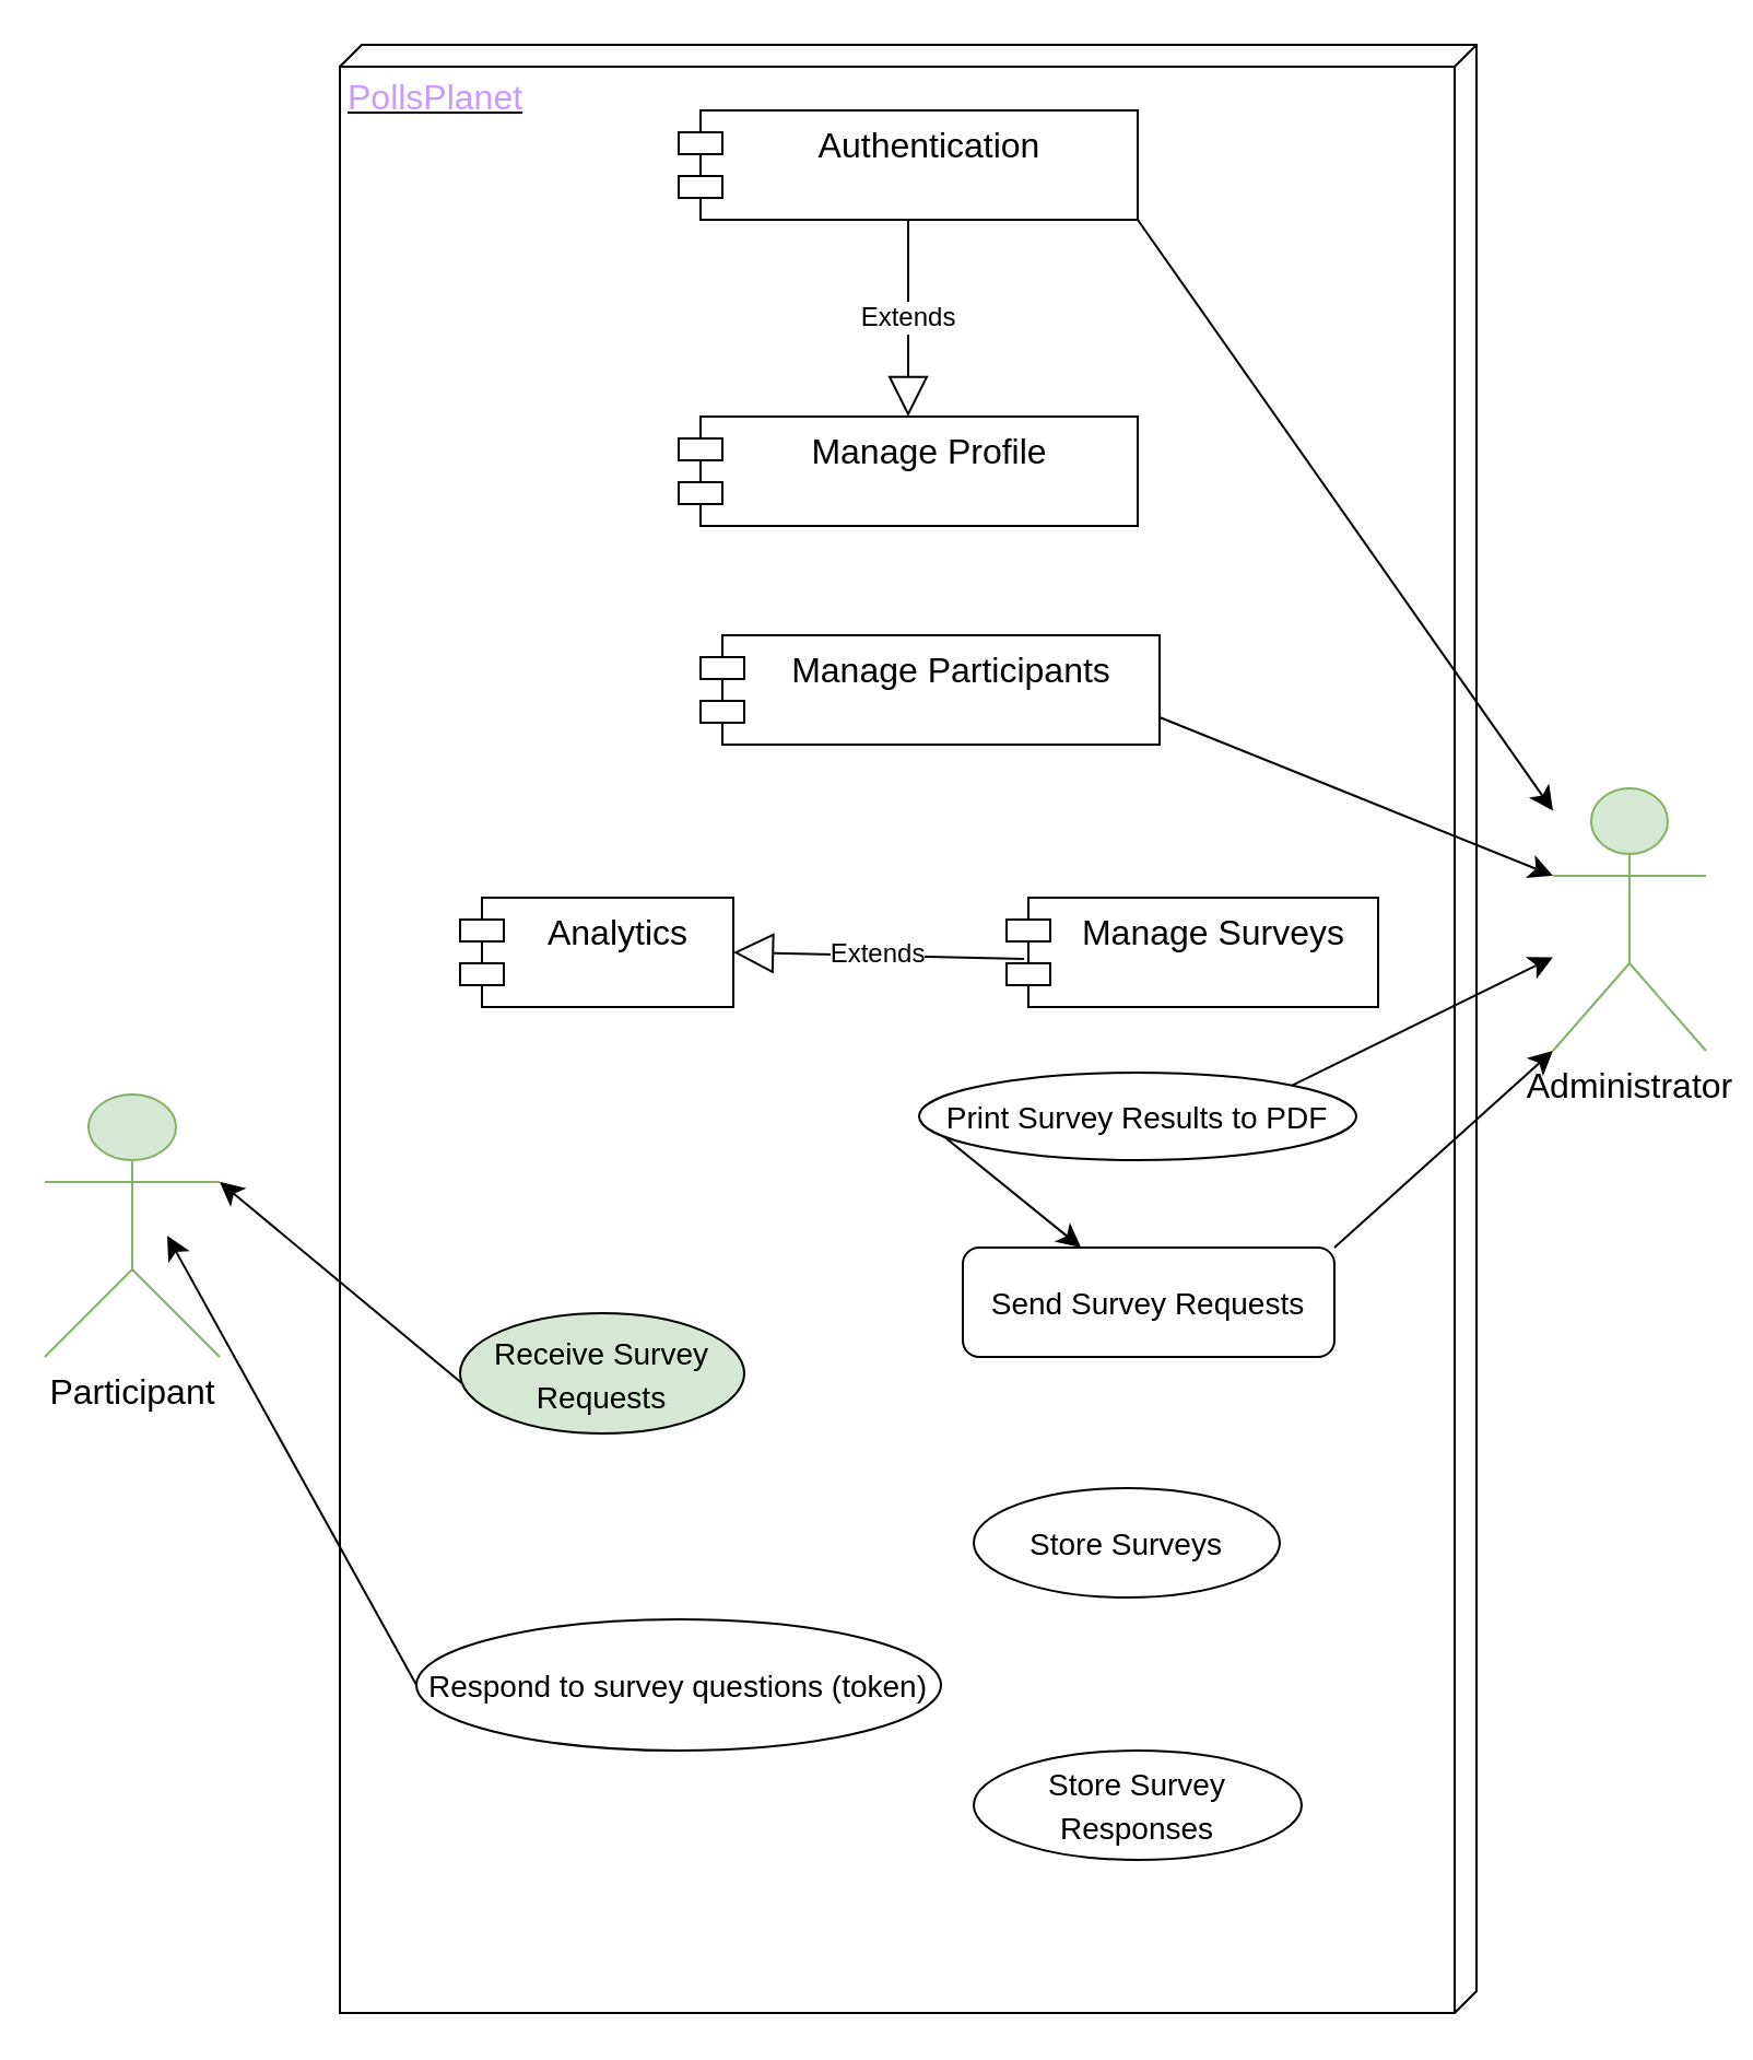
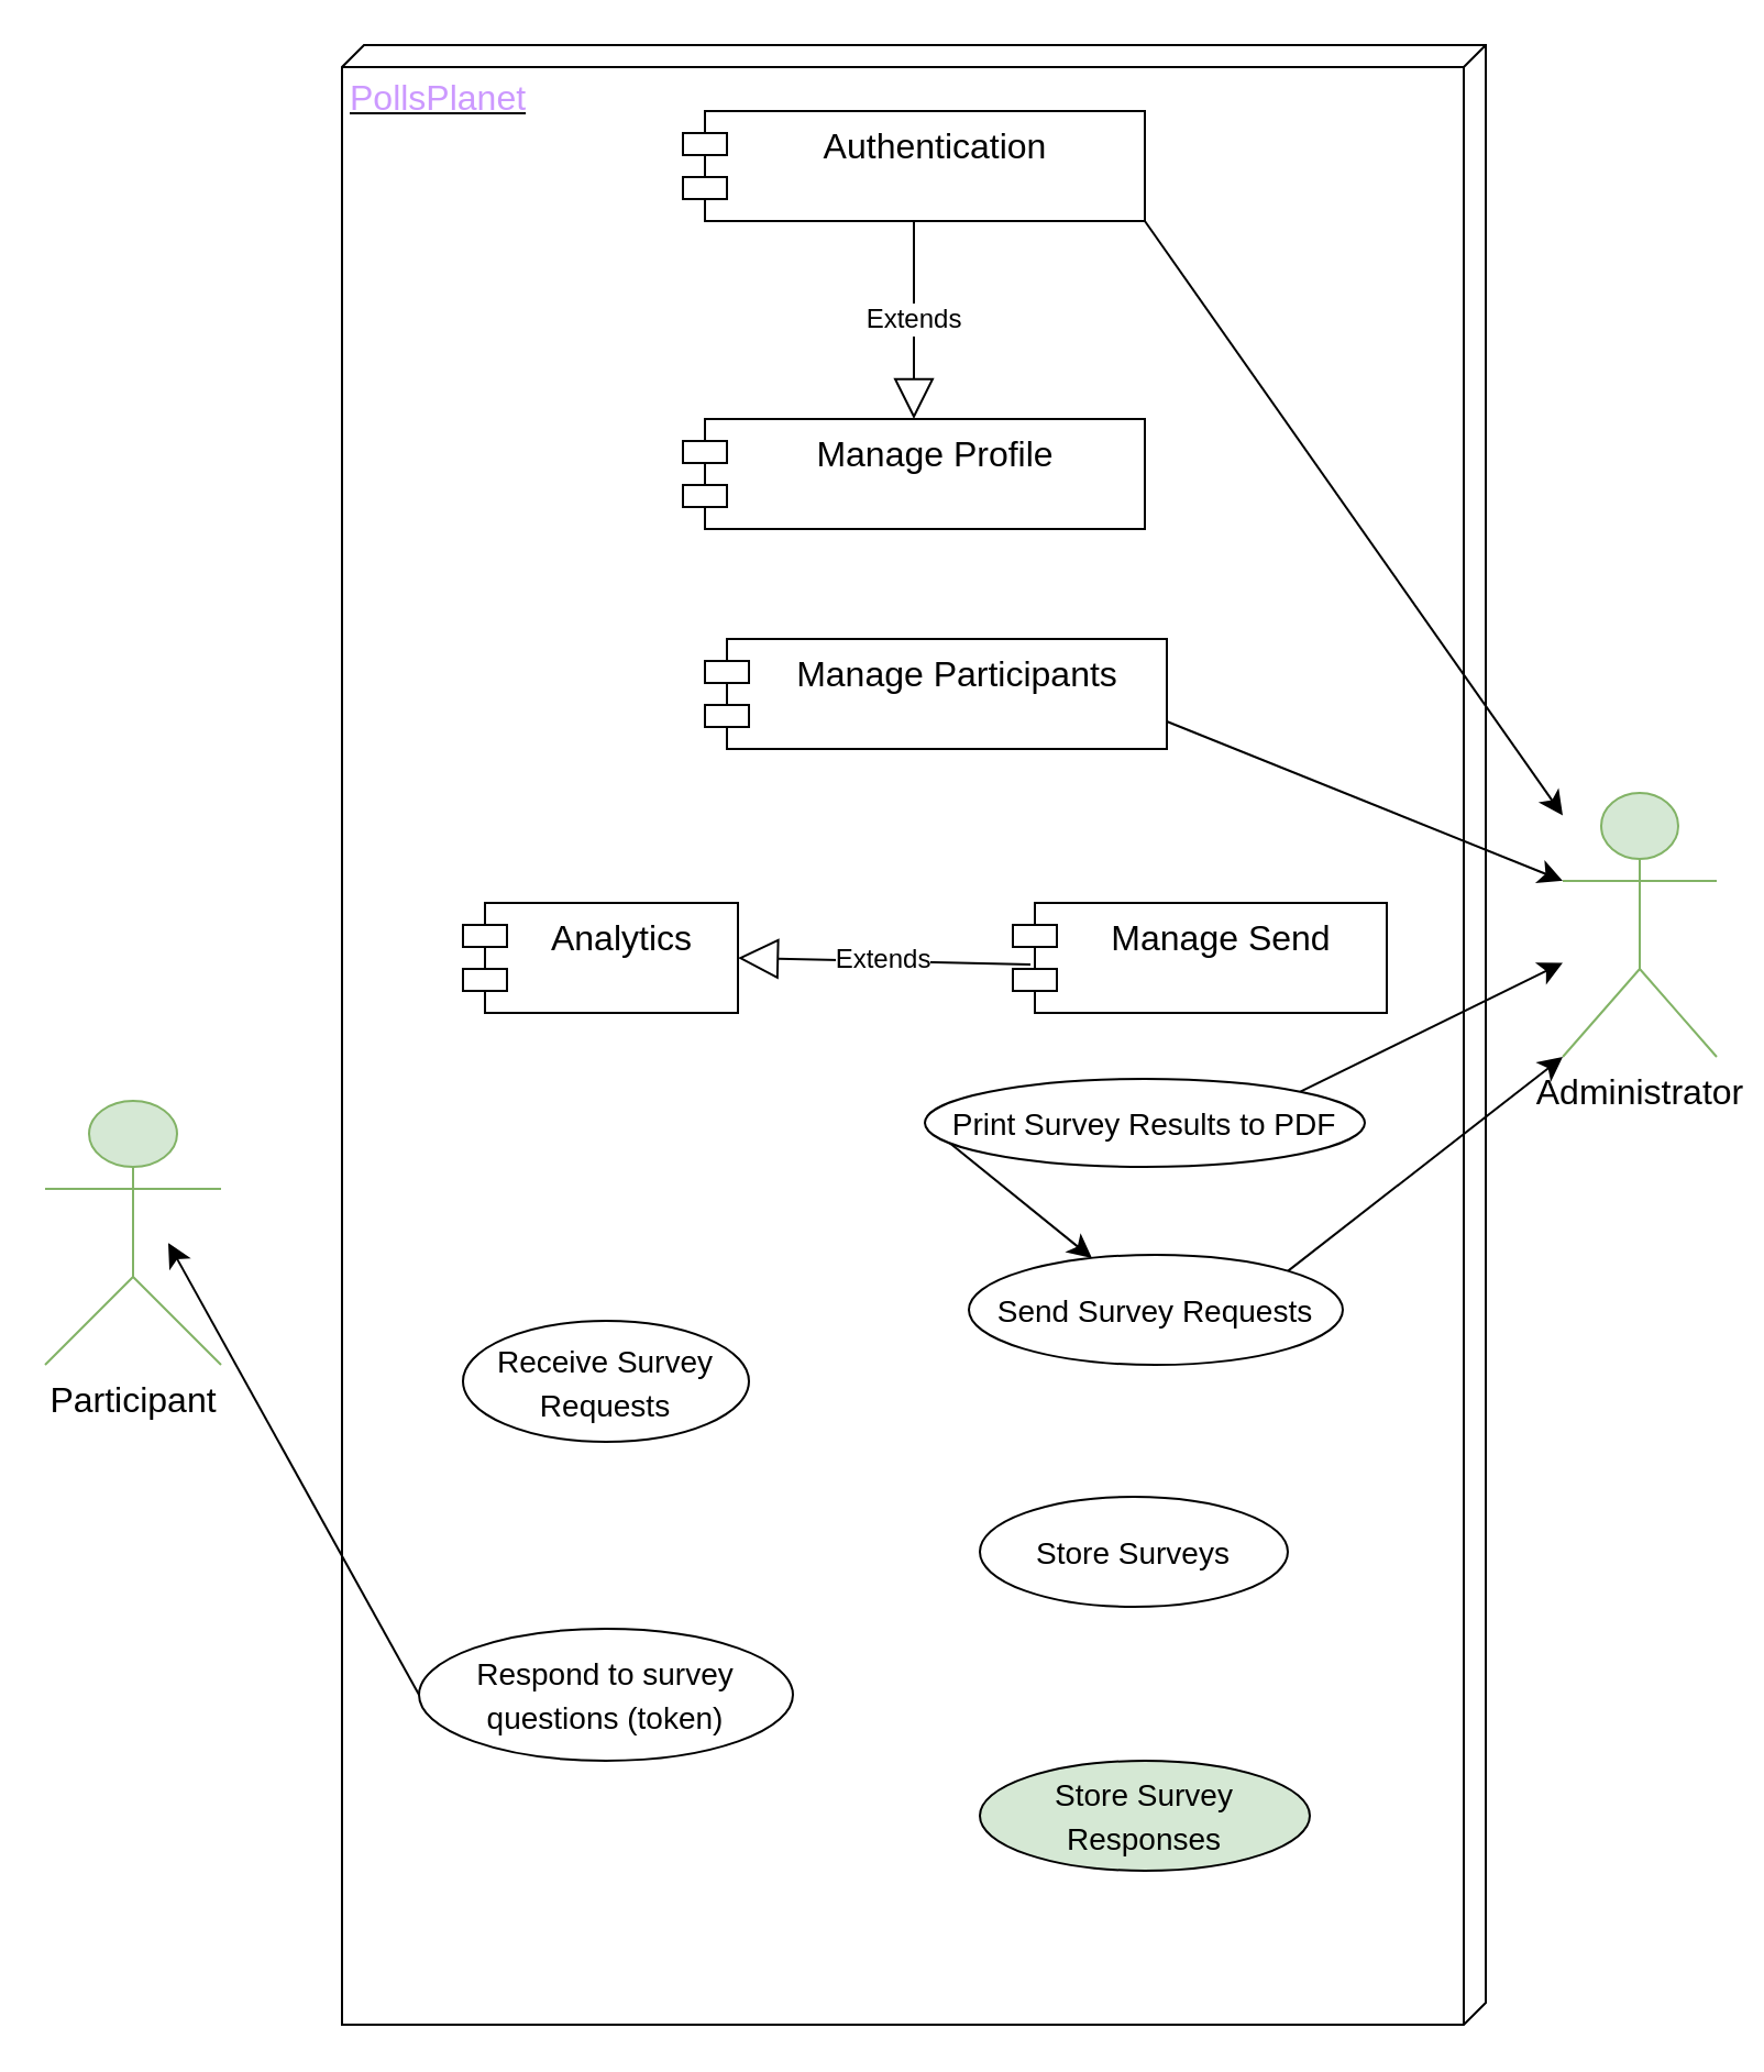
- <mxCell id="12" value="Manage Surveys" style="shape=module;align=center;spacingLeft=20;align=center;verticalAlign=top;whiteSpace=wrap;html=1;fontSize=16;" vertex="1" parent="1"><mxGeometry x="460" y="410" width="170" height="50" as="geometry" /></mxCell>
+ <mxCell id="12" value="Manage Send" style="shape=module;align=center;spacingLeft=20;align=center;verticalAlign=top;whiteSpace=wrap;html=1;fontSize=16;" vertex="1" parent="1"><mxGeometry x="460" y="410" width="170" height="50" as="geometry" /></mxCell>
- <mxCell id="13" style="edgeStyle=none;curved=1;rounded=0;orthogonalLoop=1;jettySize=auto;html=1;exitX=0;exitY=1;exitDx=0;exitDy=0;entryX=1;entryY=0.333;entryDx=0;entryDy=0;entryPerimeter=0;fontSize=12;startSize=8;endSize=8;" edge="1" parent="1" source="14" target="2"><mxGeometry relative="1" as="geometry" /></mxCell>
- <mxCell id="16" value="&lt;font style=&quot;font-size: 14px;&quot;&gt;Send Survey Requests&lt;/font&gt;" style="whiteSpace=wrap;html=1;fontSize=16;rounded=1;" parent="1" vertex="1"><mxGeometry x="440" y="570" width="170" height="50" as="geometry" /></mxCell>
+ <mxCell id="16" value="&lt;font style=&quot;font-size: 14px;&quot;&gt;Send Survey Requests&lt;/font&gt;" style="ellipse;whiteSpace=wrap;html=1;fontSize=16;" parent="1" vertex="1"><mxGeometry x="440" y="570" width="170" height="50" as="geometry" /></mxCell>
- <mxCell id="14" value="&lt;font style=&quot;font-size: 14px;&quot;&gt;Receive Survey Requests&lt;/font&gt;" style="ellipse;whiteSpace=wrap;html=1;fontSize=16;fillColor=#d5e8d4;" parent="1" vertex="1"><mxGeometry x="210" y="600" width="130" height="55" as="geometry" /></mxCell>
+ <mxCell id="14" value="&lt;font style=&quot;font-size: 14px;&quot;&gt;Receive Survey Requests&lt;/font&gt;" style="ellipse;whiteSpace=wrap;html=1;fontSize=16;" parent="1" vertex="1"><mxGeometry x="210" y="600" width="130" height="55" as="geometry" /></mxCell>
- <mxCell id="21" value="&lt;font style=&quot;font-size: 14px;&quot;&gt;Respond to survey questions (token)&lt;/font&gt;" style="ellipse;whiteSpace=wrap;html=1;fontSize=16;" parent="1" vertex="1"><mxGeometry x="190" y="740" width="240" height="60" as="geometry" /></mxCell>
+ <mxCell id="21" value="&lt;font style=&quot;font-size: 14px;&quot;&gt;Respond to survey questions (token)&lt;/font&gt;" style="ellipse;whiteSpace=wrap;html=1;fontSize=16;" parent="1" vertex="1"><mxGeometry x="190" y="740" width="170" height="60" as="geometry" /></mxCell>
- <mxCell id="22" value="&lt;span style=&quot;font-size: 14px;&quot;&gt;Store Survey Responses&lt;/span&gt;" style="ellipse;whiteSpace=wrap;html=1;fontSize=16;" parent="1" vertex="1"><mxGeometry x="445" y="800" width="150" height="50" as="geometry" /></mxCell>
+ <mxCell id="22" value="&lt;span style=&quot;font-size: 14px;&quot;&gt;Store Survey Responses&lt;/span&gt;" style="ellipse;whiteSpace=wrap;html=1;fontSize=16;fillColor=#d5e8d4;" parent="1" vertex="1"><mxGeometry x="445" y="800" width="150" height="50" as="geometry" /></mxCell>
